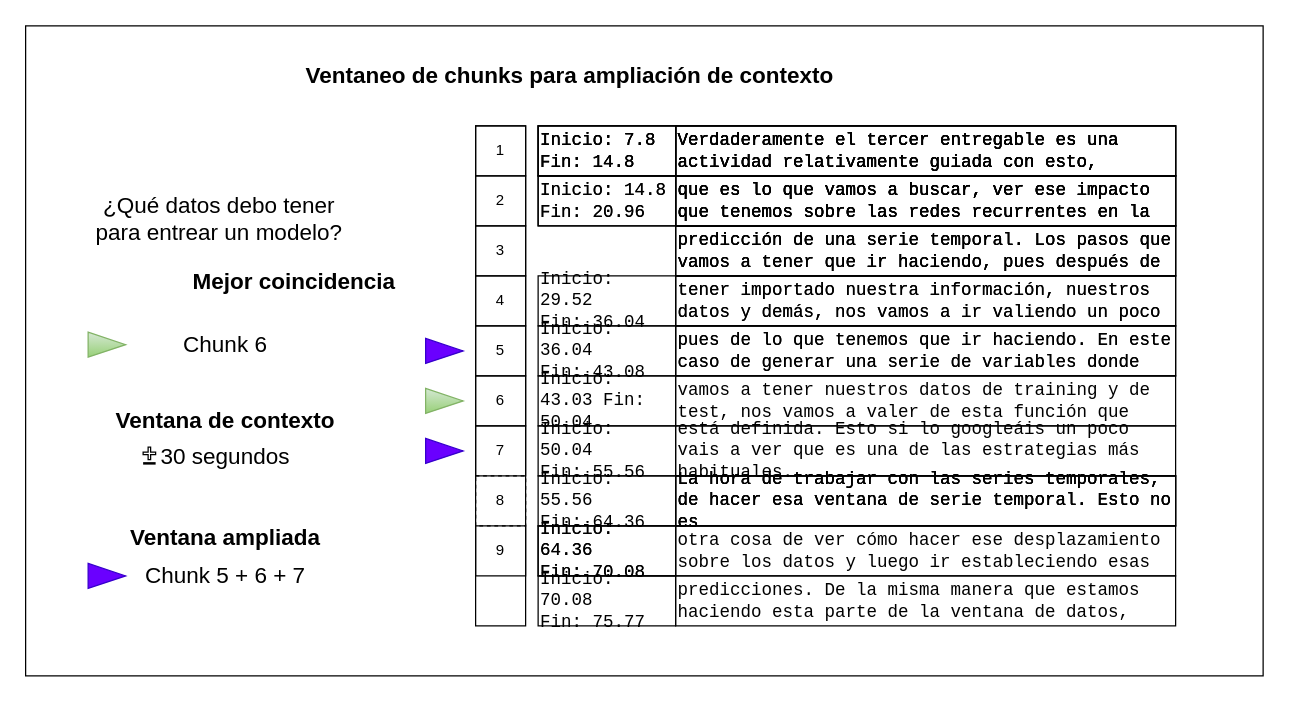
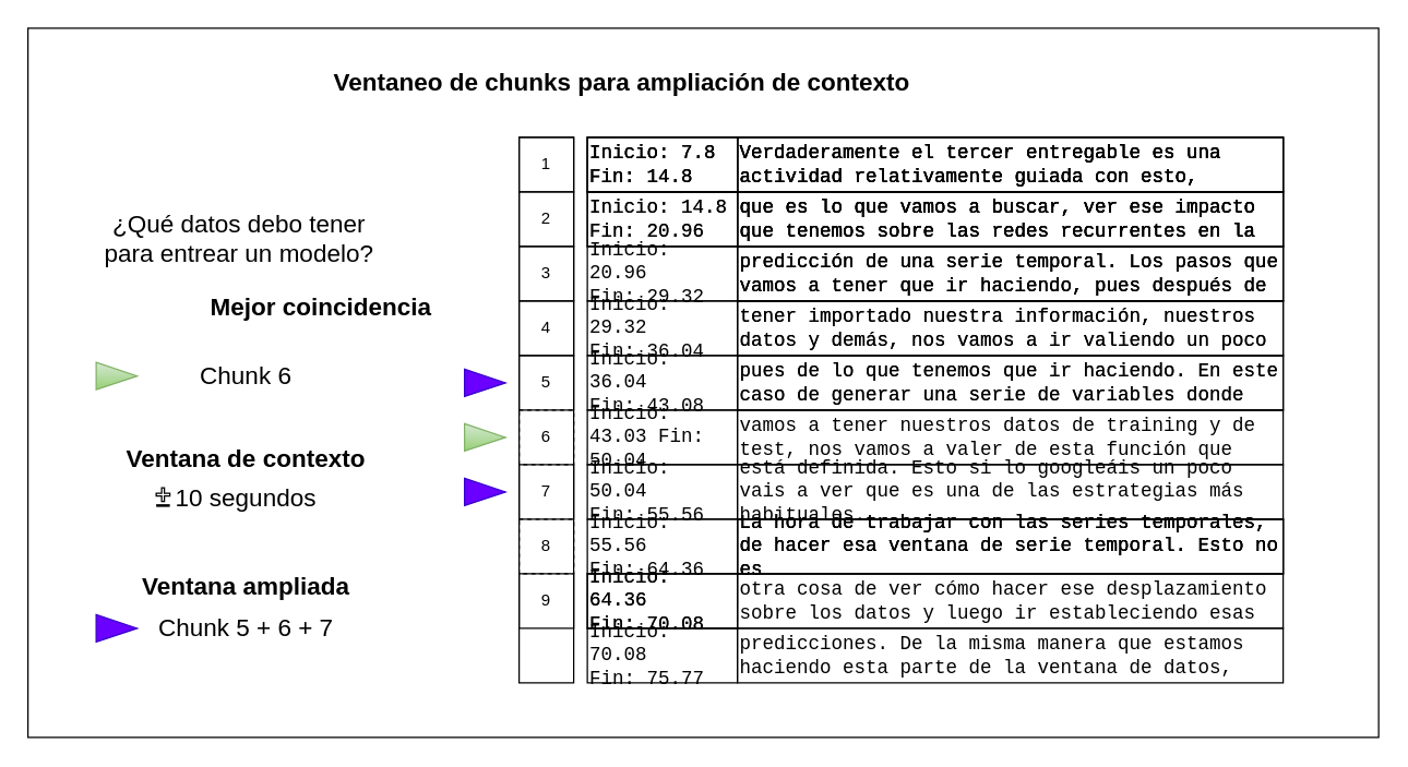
+ <mxCell id="18" value="&lt;span style=&quot;font-family: Consolas, &amp;quot;Courier New&amp;quot;, monospace; font-size: 14px; font-style: normal; font-variant-ligatures: normal; font-variant-caps: normal; font-weight: 400; letter-spacing: normal; orphans: 2; text-align: start; text-indent: 0px; text-transform: none; widows: 2; word-spacing: 0px; -webkit-text-stroke-width: 0px; text-decoration-thickness: initial; text-decoration-style: initial; text-decoration-color: initial; float: none; display: inline !important;&quot;&gt;Inicio: 20.96&lt;br&gt;Fin: 29.32&lt;/span&gt;" style="text;whiteSpace=wrap;html=1;strokeColor=#000000;fontColor=#000000;fillColor=none;verticalAlign=middle;" vertex="1" parent="1"><mxGeometry x="430" y="180" width="110" height="40" as="geometry" /></mxCell>
- <mxCell id="19" value="&lt;span style=&quot;font-family: Consolas, &amp;quot;Courier New&amp;quot;, monospace; font-size: 14px; font-style: normal; font-variant-ligatures: normal; font-variant-caps: normal; font-weight: 400; letter-spacing: normal; orphans: 2; text-align: start; text-indent: 0px; text-transform: none; widows: 2; word-spacing: 0px; -webkit-text-stroke-width: 0px; text-decoration-thickness: initial; text-decoration-style: initial; text-decoration-color: initial; float: none; display: inline !important;&quot;&gt;Inicio: 29.52&lt;br&gt;Fin: 36.04&lt;/span&gt;" style="text;whiteSpace=wrap;html=1;strokeColor=#000000;fontColor=#000000;fillColor=none;verticalAlign=middle;" vertex="1" parent="1"><mxGeometry x="430" y="220" width="110" height="40" as="geometry" /></mxCell>
+ <mxCell id="19" value="&lt;span style=&quot;font-family: Consolas, &amp;quot;Courier New&amp;quot;, monospace; font-size: 14px; font-style: normal; font-variant-ligatures: normal; font-variant-caps: normal; font-weight: 400; letter-spacing: normal; orphans: 2; text-align: start; text-indent: 0px; text-transform: none; widows: 2; word-spacing: 0px; -webkit-text-stroke-width: 0px; text-decoration-thickness: initial; text-decoration-style: initial; text-decoration-color: initial; float: none; display: inline !important;&quot;&gt;Inicio: 29.32&lt;br&gt;Fin: 36.04&lt;/span&gt;" style="text;whiteSpace=wrap;html=1;strokeColor=#000000;fontColor=#000000;fillColor=none;verticalAlign=middle;" vertex="1" parent="1"><mxGeometry x="430" y="220" width="110" height="40" as="geometry" /></mxCell>
- <mxCell id="9" value="6" style="whiteSpace=wrap;html=1;aspect=fixed;strokeColor=#000000;fontColor=#000000;fillColor=none;" vertex="1" parent="1"><mxGeometry x="380" y="300" width="40" height="40" as="geometry" /></mxCell>
+ <mxCell id="9" value="6" style="whiteSpace=wrap;html=1;aspect=fixed;strokeColor=#000000;fontColor=#000000;fillColor=none;dashed=1;" vertex="1" parent="1"><mxGeometry x="380" y="300" width="40" height="40" as="geometry" /></mxCell>
- <mxCell id="55" value="30 segundos" style="text;html=1;strokeColor=none;fillColor=none;align=center;verticalAlign=middle;whiteSpace=wrap;rounded=0;labelBackgroundColor=none;fontSize=18;fontColor=#000000;" vertex="1" parent="1"><mxGeometry x="80" y="350" width="200" height="30" as="geometry" /></mxCell>
+ <mxCell id="55" value="10 segundos" style="text;html=1;strokeColor=none;fillColor=none;align=center;verticalAlign=middle;whiteSpace=wrap;rounded=0;labelBackgroundColor=none;fontSize=18;fontColor=#000000;" vertex="1" parent="1"><mxGeometry x="80" y="350" width="200" height="30" as="geometry" /></mxCell>
